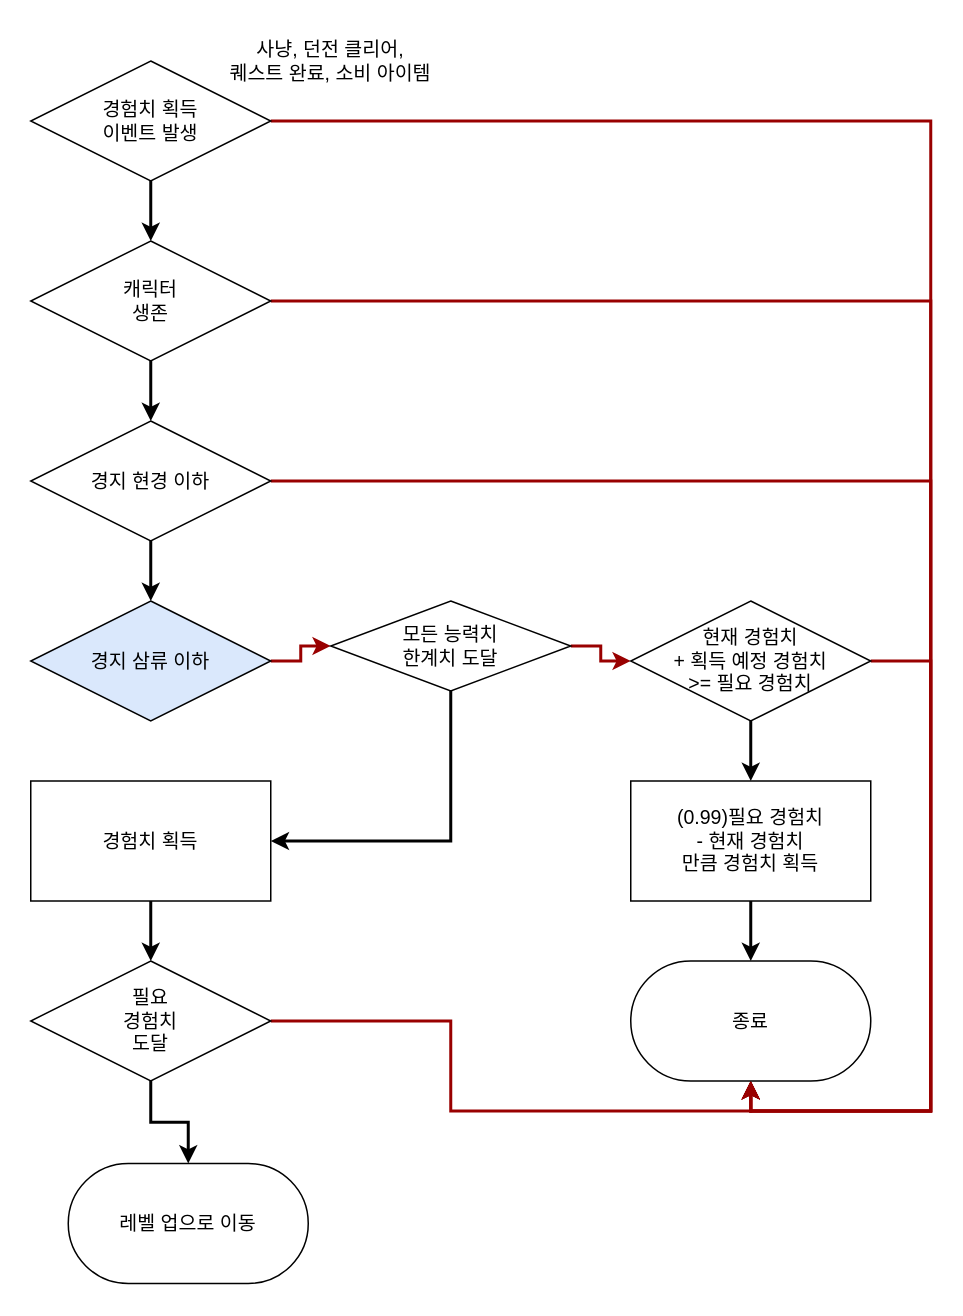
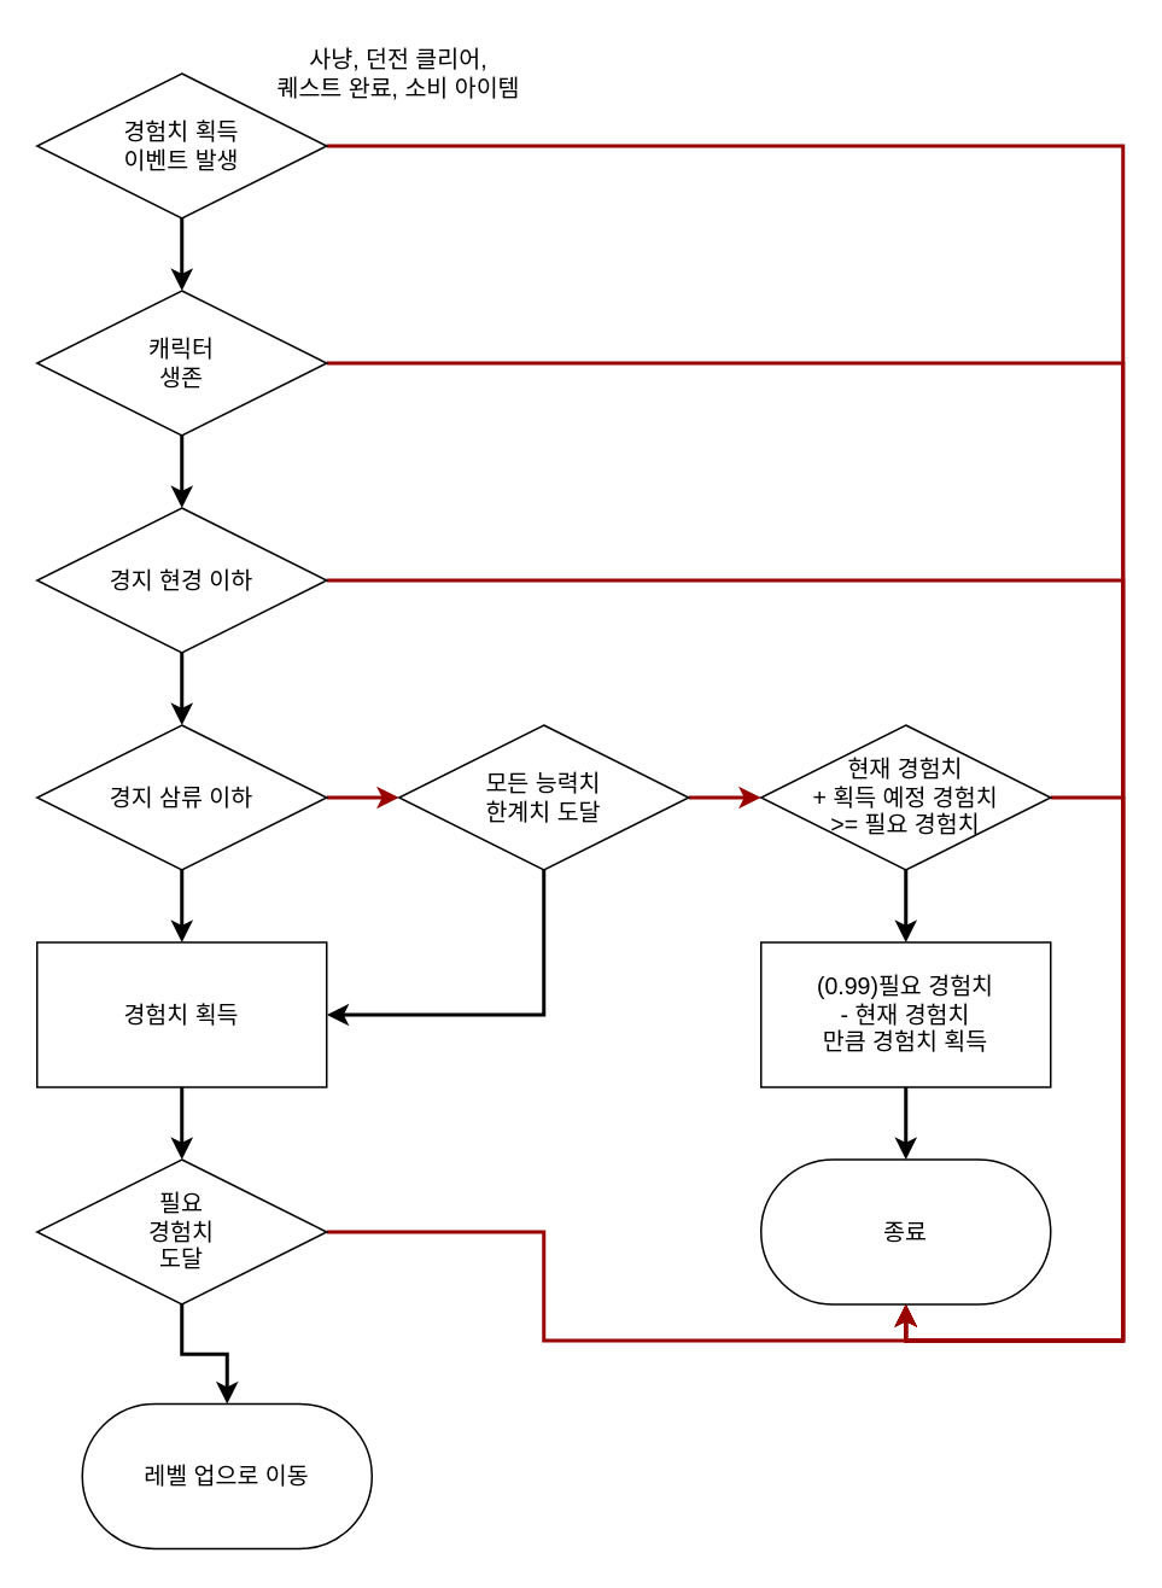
- <mxCell id="24" value="모든 능력치&lt;br style=&quot;font-size: 13px;&quot;&gt;한계치 도달" style="rhombus;whiteSpace=wrap;html=1;strokeWidth=1;fontSize=13;" parent="1" vertex="1"><mxGeometry x="220" y="400" width="160" height="60" as="geometry" /></mxCell>
+ <mxCell id="24" value="모든 능력치&lt;br style=&quot;font-size: 13px;&quot;&gt;한계치 도달" style="rhombus;whiteSpace=wrap;html=1;strokeWidth=1;fontSize=13;" parent="1" vertex="1"><mxGeometry x="220" y="400" width="160" height="80" as="geometry" /></mxCell>
- <mxCell id="22" value="경지 삼류 이하" style="rhombus;whiteSpace=wrap;html=1;strokeWidth=1;fontSize=13;fillColor=#dae8fc;" parent="1" vertex="1"><mxGeometry x="20" y="400" width="160" height="80" as="geometry" /></mxCell>
+ <mxCell id="22" value="경지 삼류 이하" style="rhombus;whiteSpace=wrap;html=1;strokeWidth=1;fontSize=13;" parent="1" vertex="1"><mxGeometry x="20" y="400" width="160" height="80" as="geometry" /></mxCell>
+ <mxCell id="21" style="edgeStyle=orthogonalEdgeStyle;rounded=0;orthogonalLoop=1;jettySize=auto;html=1;exitX=0.5;exitY=1;exitDx=0;exitDy=0;entryX=0.5;entryY=0;entryDx=0;entryDy=0;strokeWidth=2;fontSize=13;" parent="1" source="22" target="16" edge="1"><mxGeometry relative="1" as="geometry" /></mxCell>
